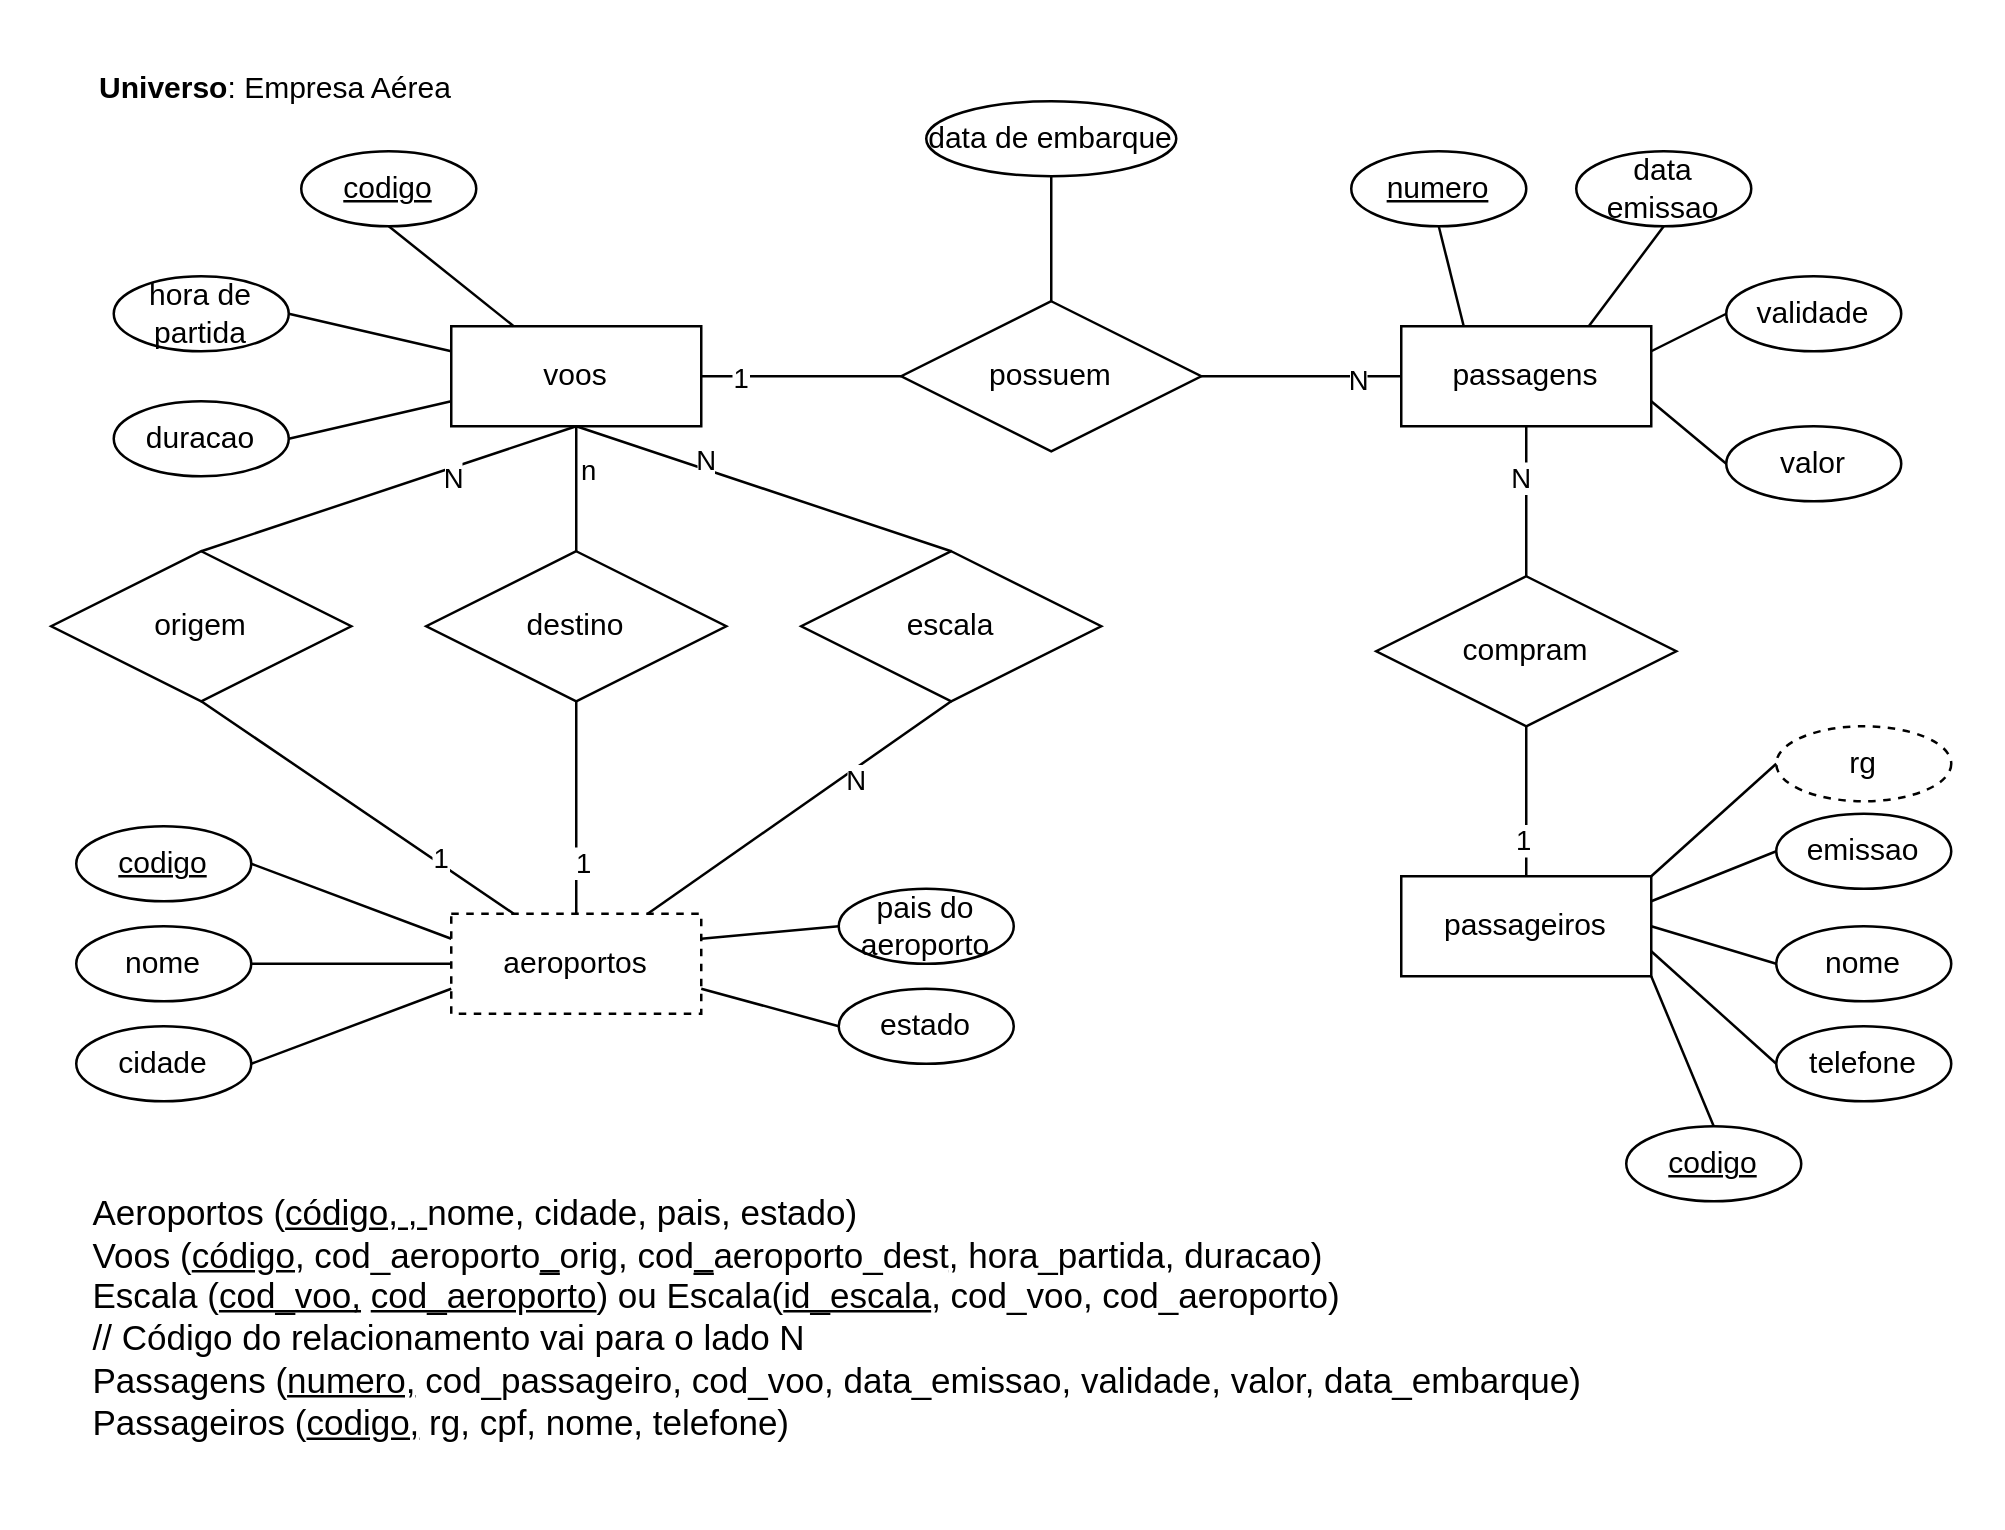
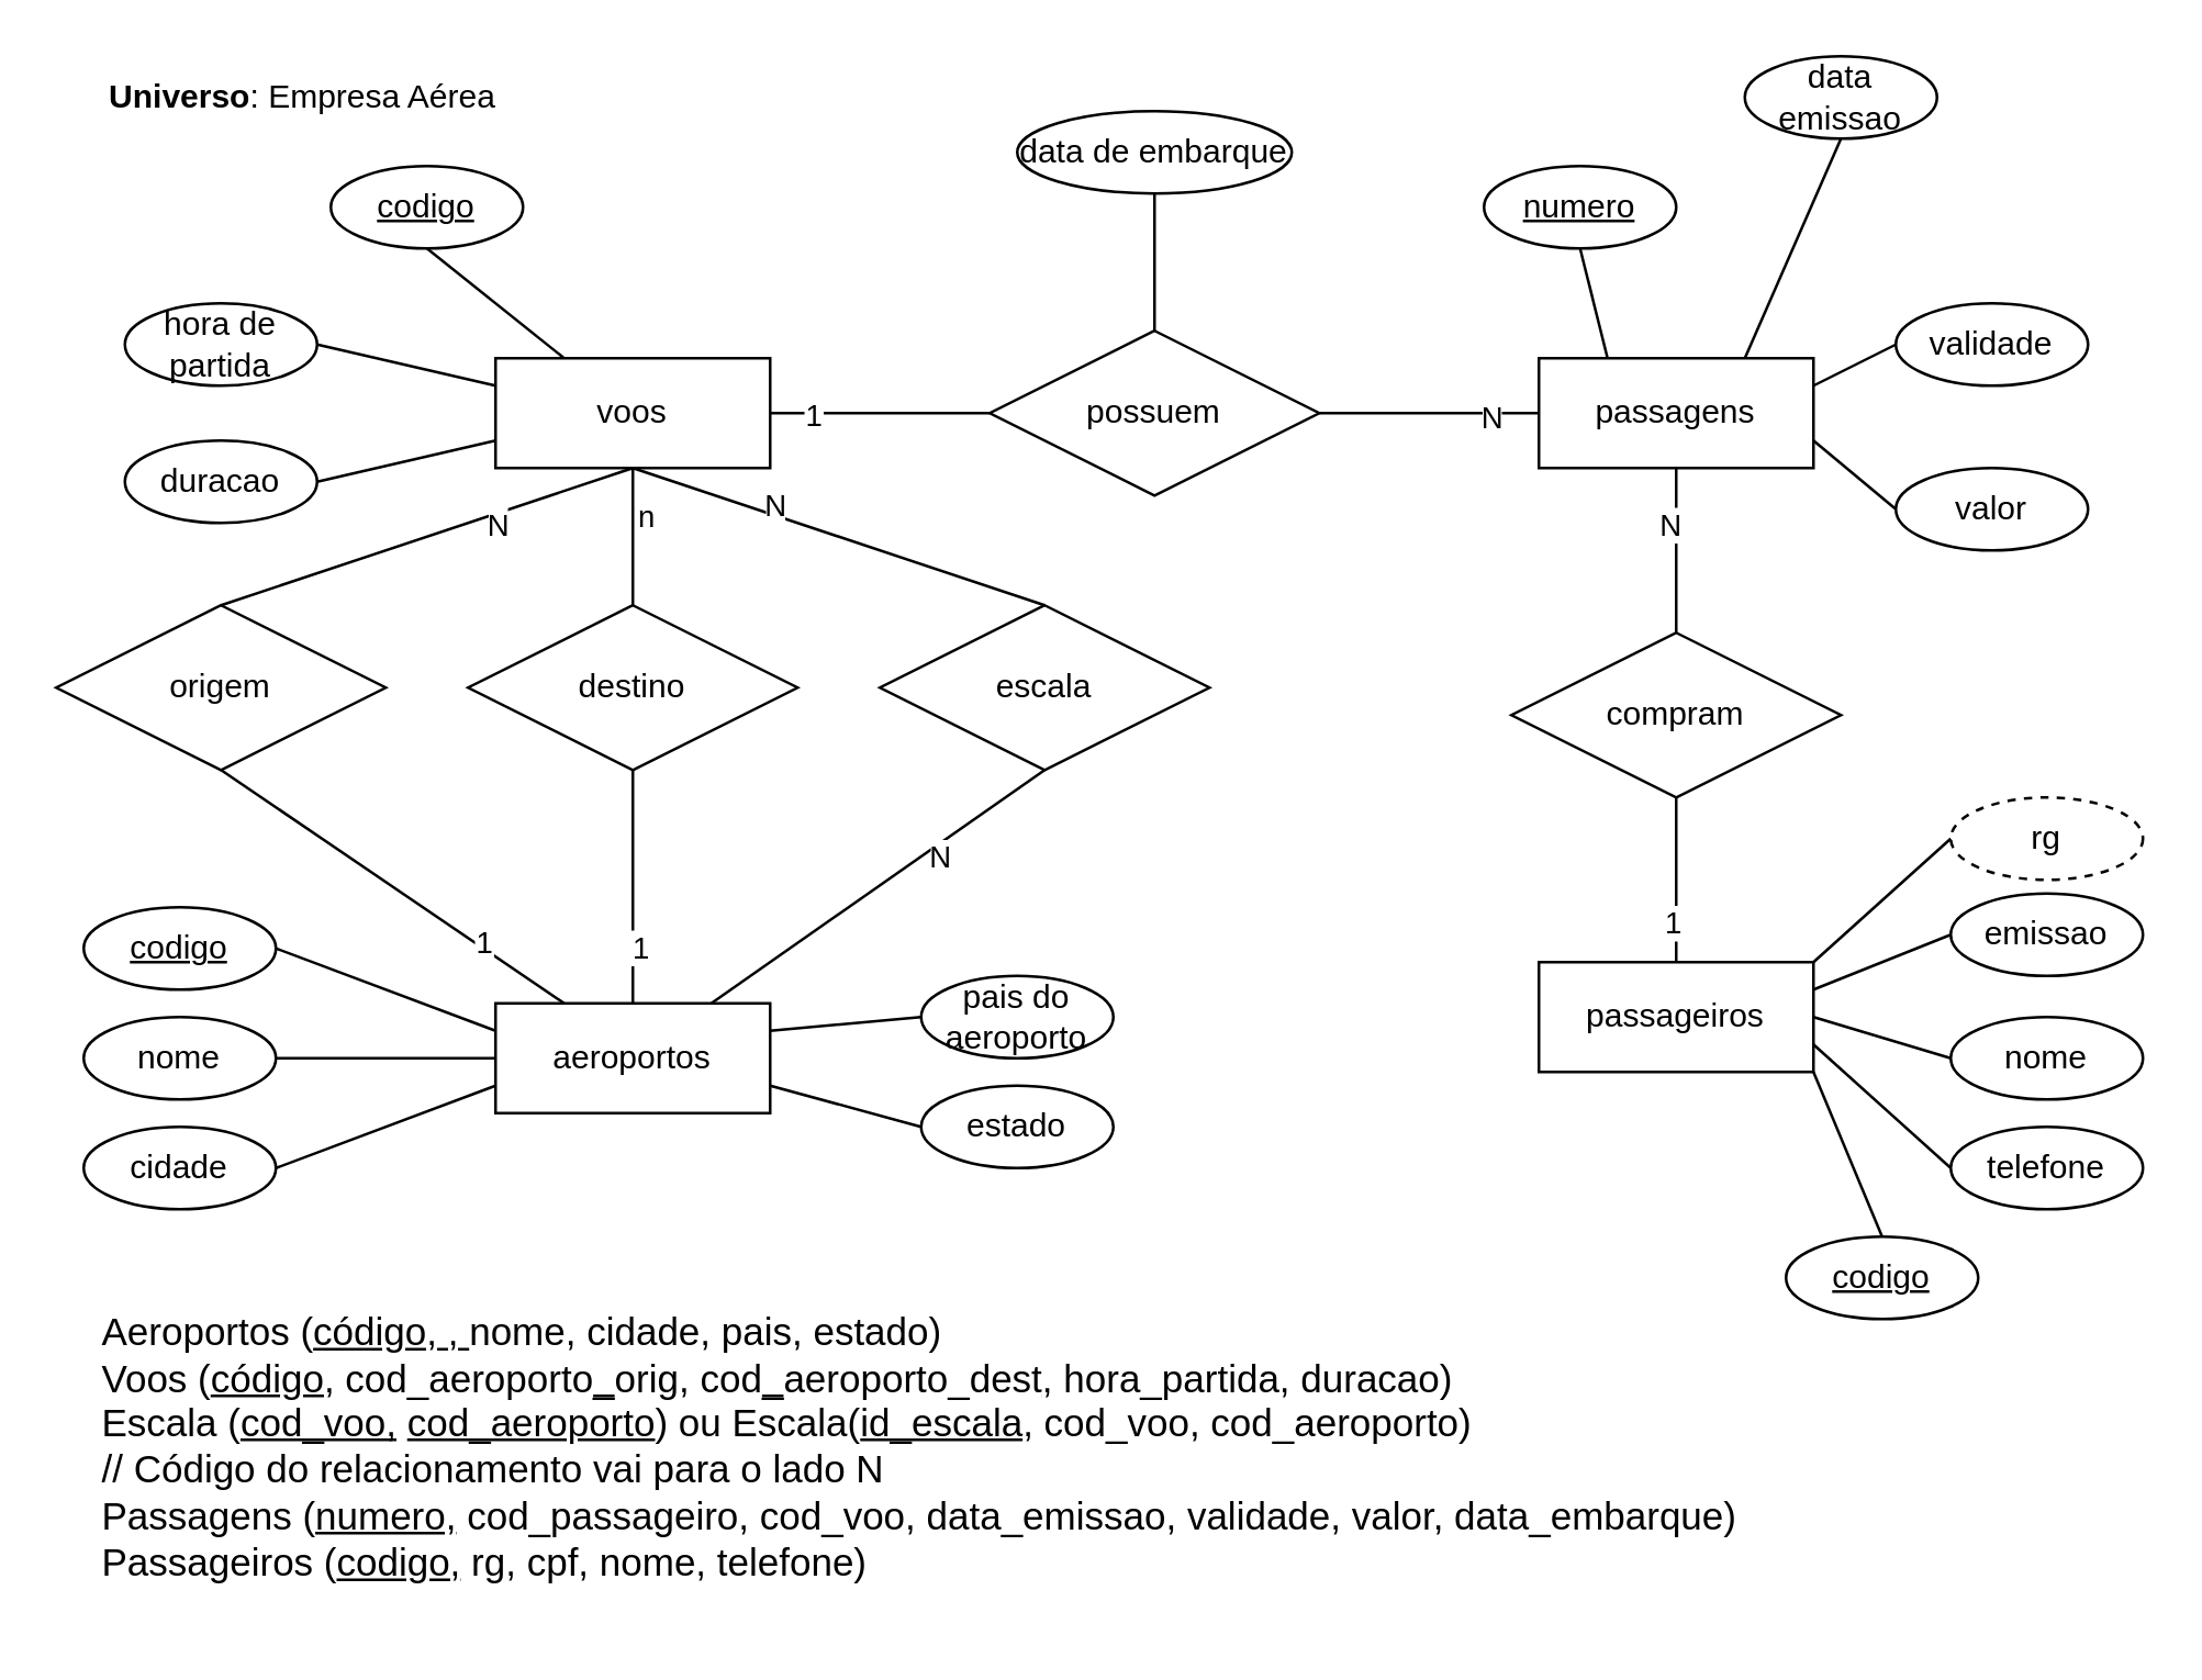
- <mxCell id="30" value="data emissao" style="ellipse;whiteSpace=wrap;html=1;align=center;flipV=0;flipH=0;direction=east;" parent="1" vertex="1"><mxGeometry x="630" y="60" width="70" height="30" as="geometry" /></mxCell>
+ <mxCell id="30" value="data emissao" style="ellipse;whiteSpace=wrap;html=1;align=center;flipV=0;flipH=0;direction=east;" parent="1" vertex="1"><mxGeometry x="635" y="20" width="70" height="30" as="geometry" /></mxCell>
- <mxCell id="26" value="aeroportos" style="whiteSpace=wrap;html=1;align=center;dashed=1;" parent="1" vertex="1"><mxGeometry x="180" y="365" width="100" height="40" as="geometry" /></mxCell>
+ <mxCell id="26" value="aeroportos" style="whiteSpace=wrap;html=1;align=center;" parent="1" vertex="1"><mxGeometry x="180" y="365" width="100" height="40" as="geometry" /></mxCell>
